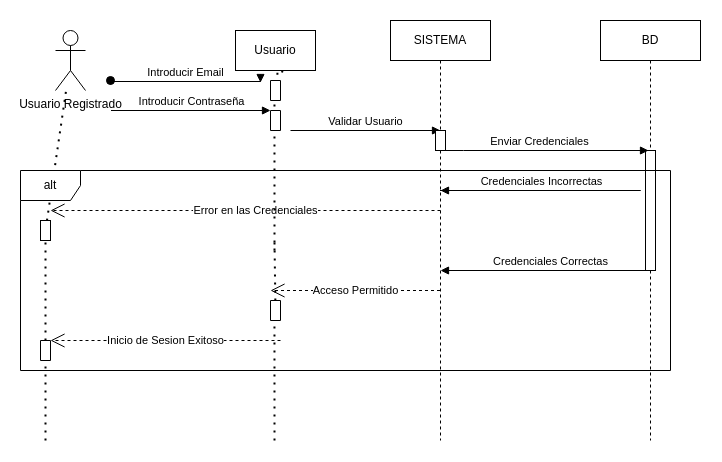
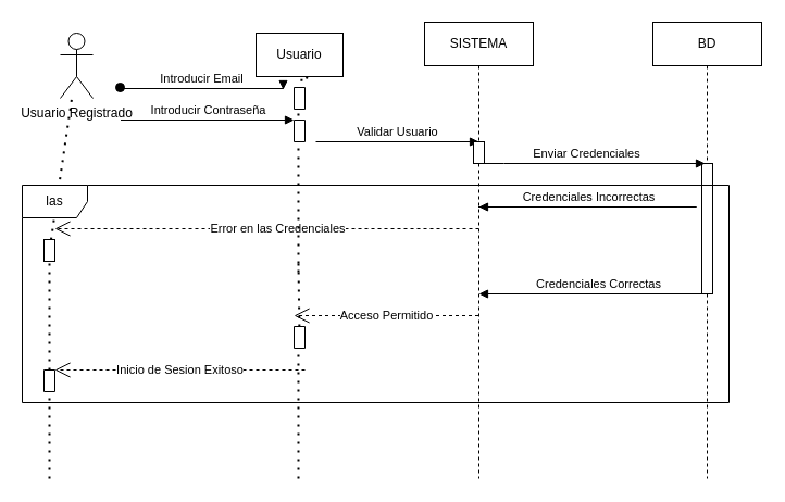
- <mxCell id="26" value="alt" style="shape=umlFrame;whiteSpace=wrap;html=1;pointerEvents=0;" parent="1" vertex="1"><mxGeometry x="20" y="170" width="650" height="200" as="geometry" /></mxCell>
+ <mxCell id="26" value="las" style="shape=umlFrame;whiteSpace=wrap;html=1;pointerEvents=0;" parent="1" vertex="1"><mxGeometry x="20" y="170" width="650" height="200" as="geometry" /></mxCell>
